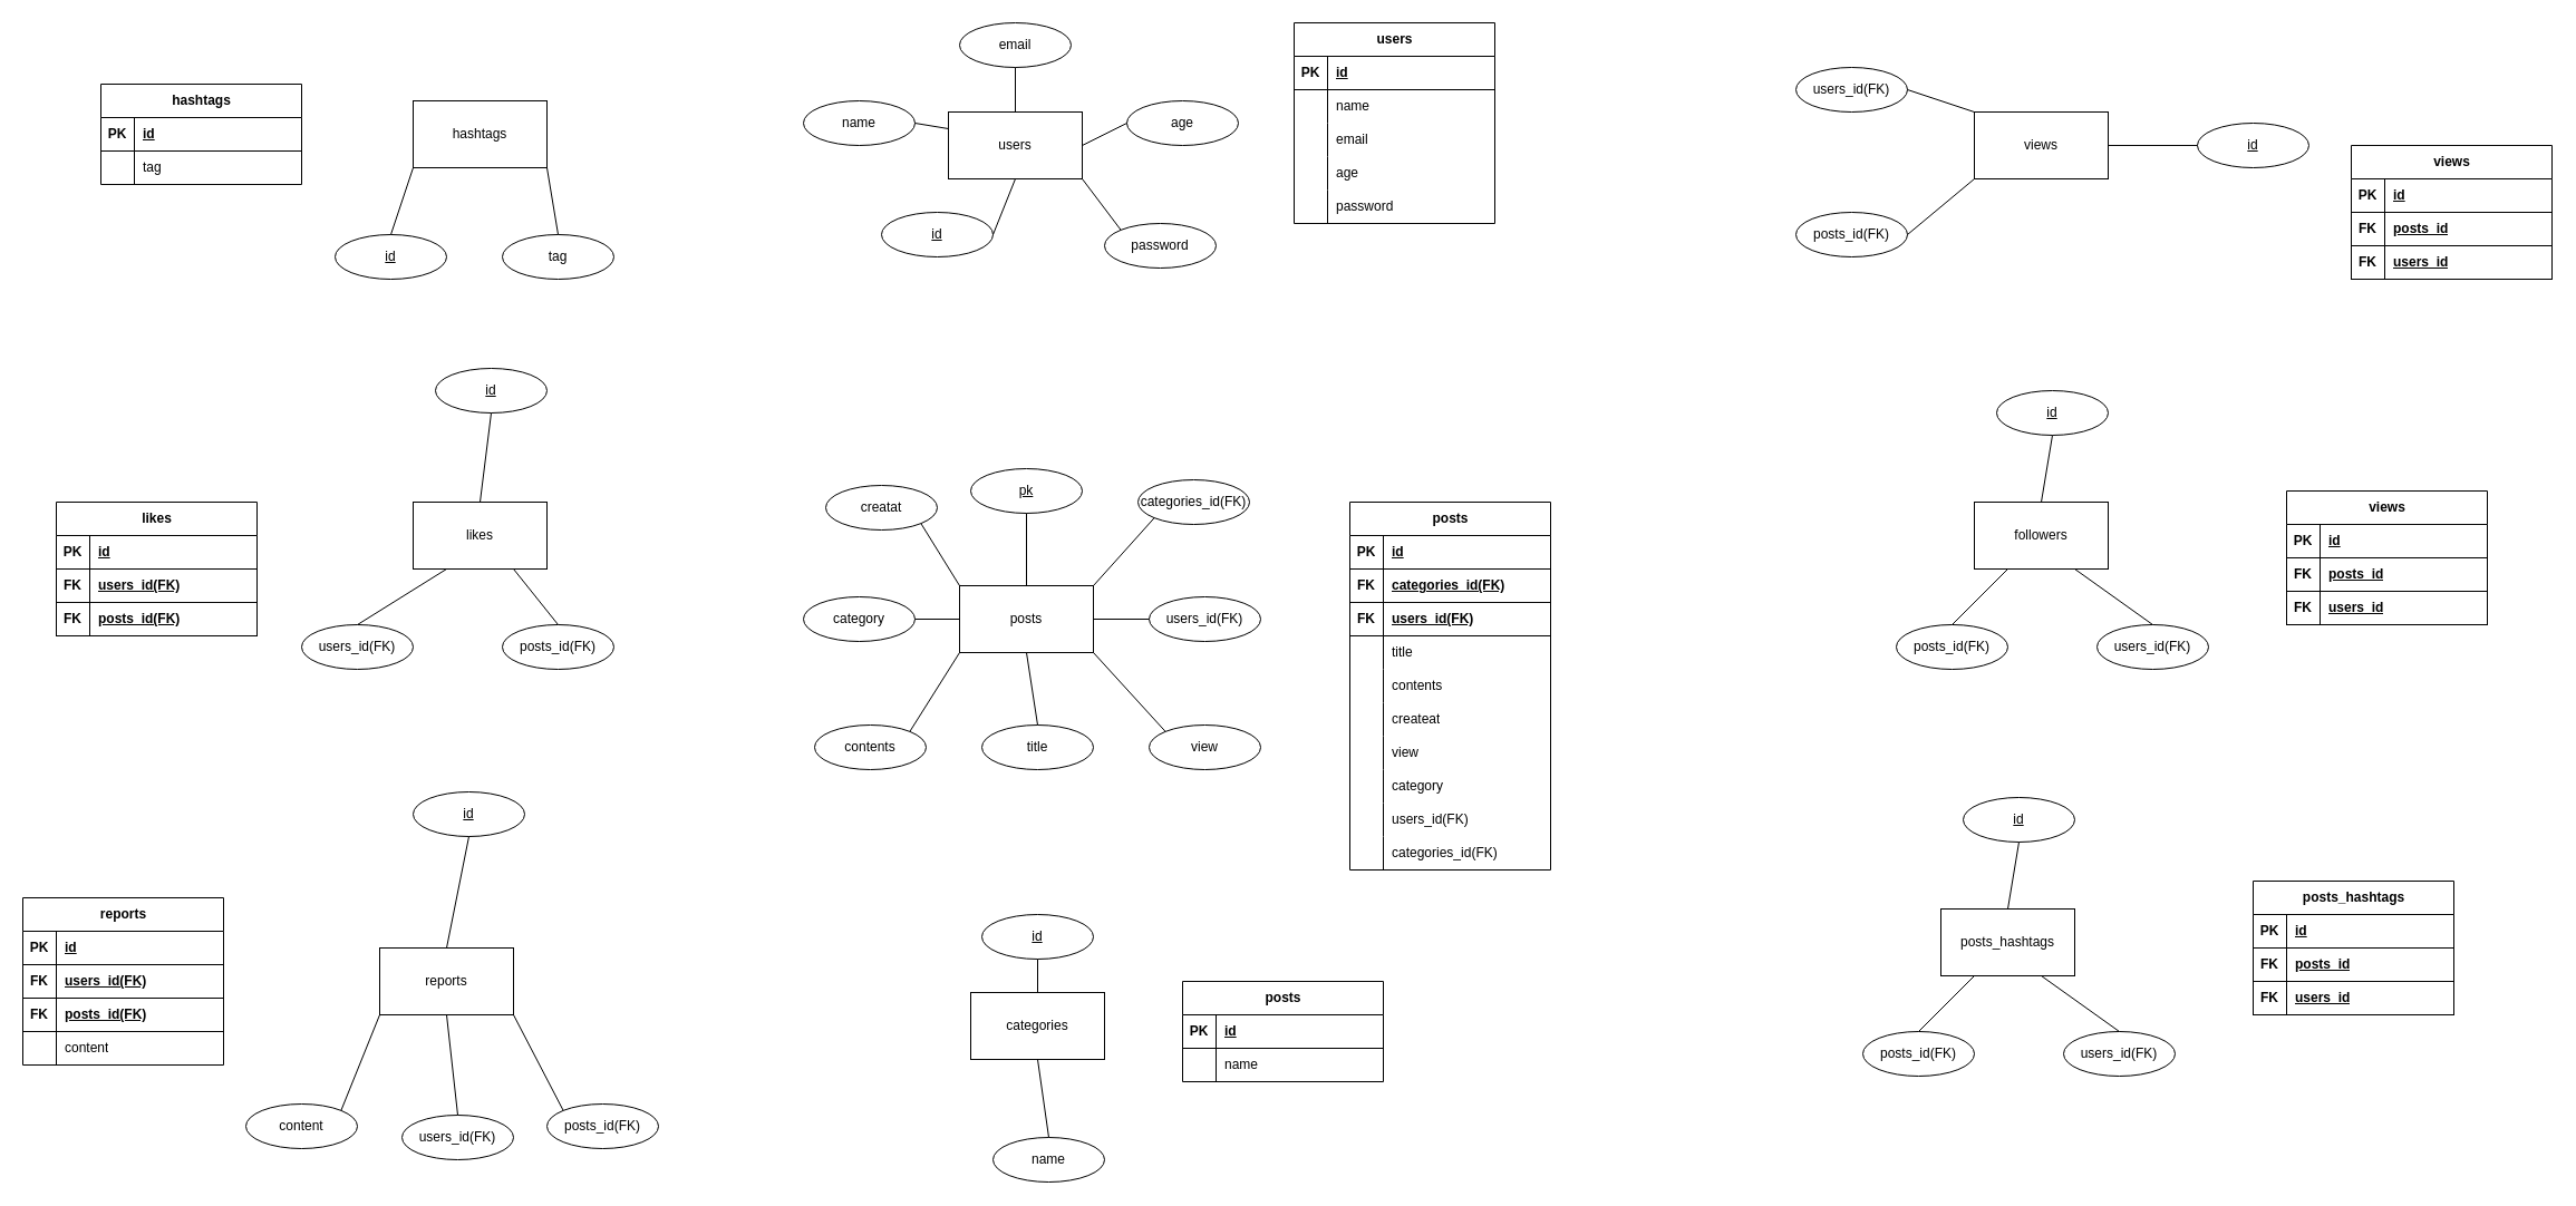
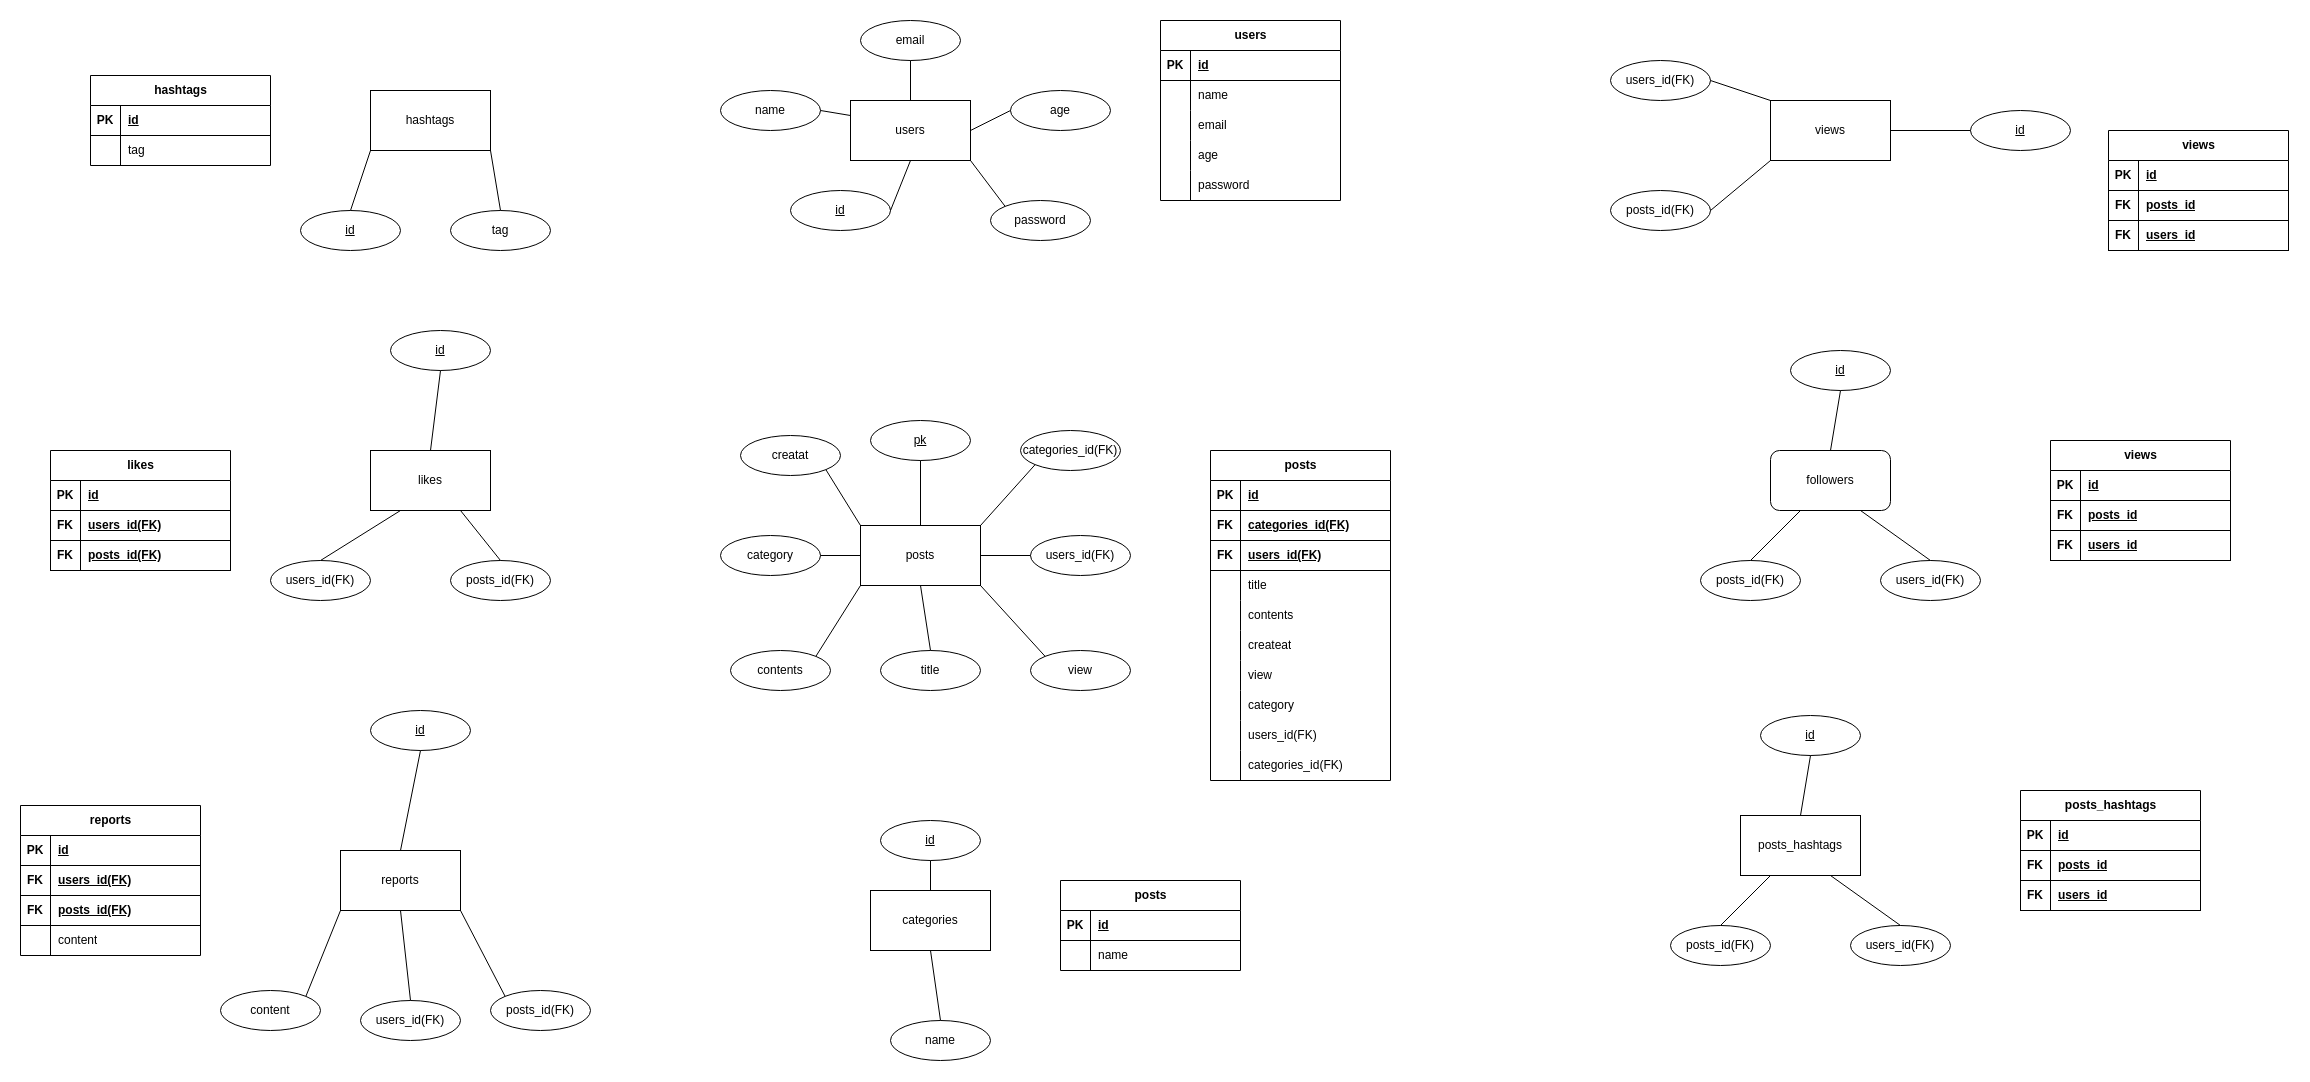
- <mxCell id="9" value="followers" style="rounded=0;whiteSpace=wrap;html=1;" vertex="1" parent="1"><mxGeometry x="1770" y="450" width="120" height="60" as="geometry" /></mxCell>
+ <mxCell id="9" value="followers" style="whiteSpace=wrap;html=1;rounded=1;" vertex="1" parent="1"><mxGeometry x="1770" y="450" width="120" height="60" as="geometry" /></mxCell>
